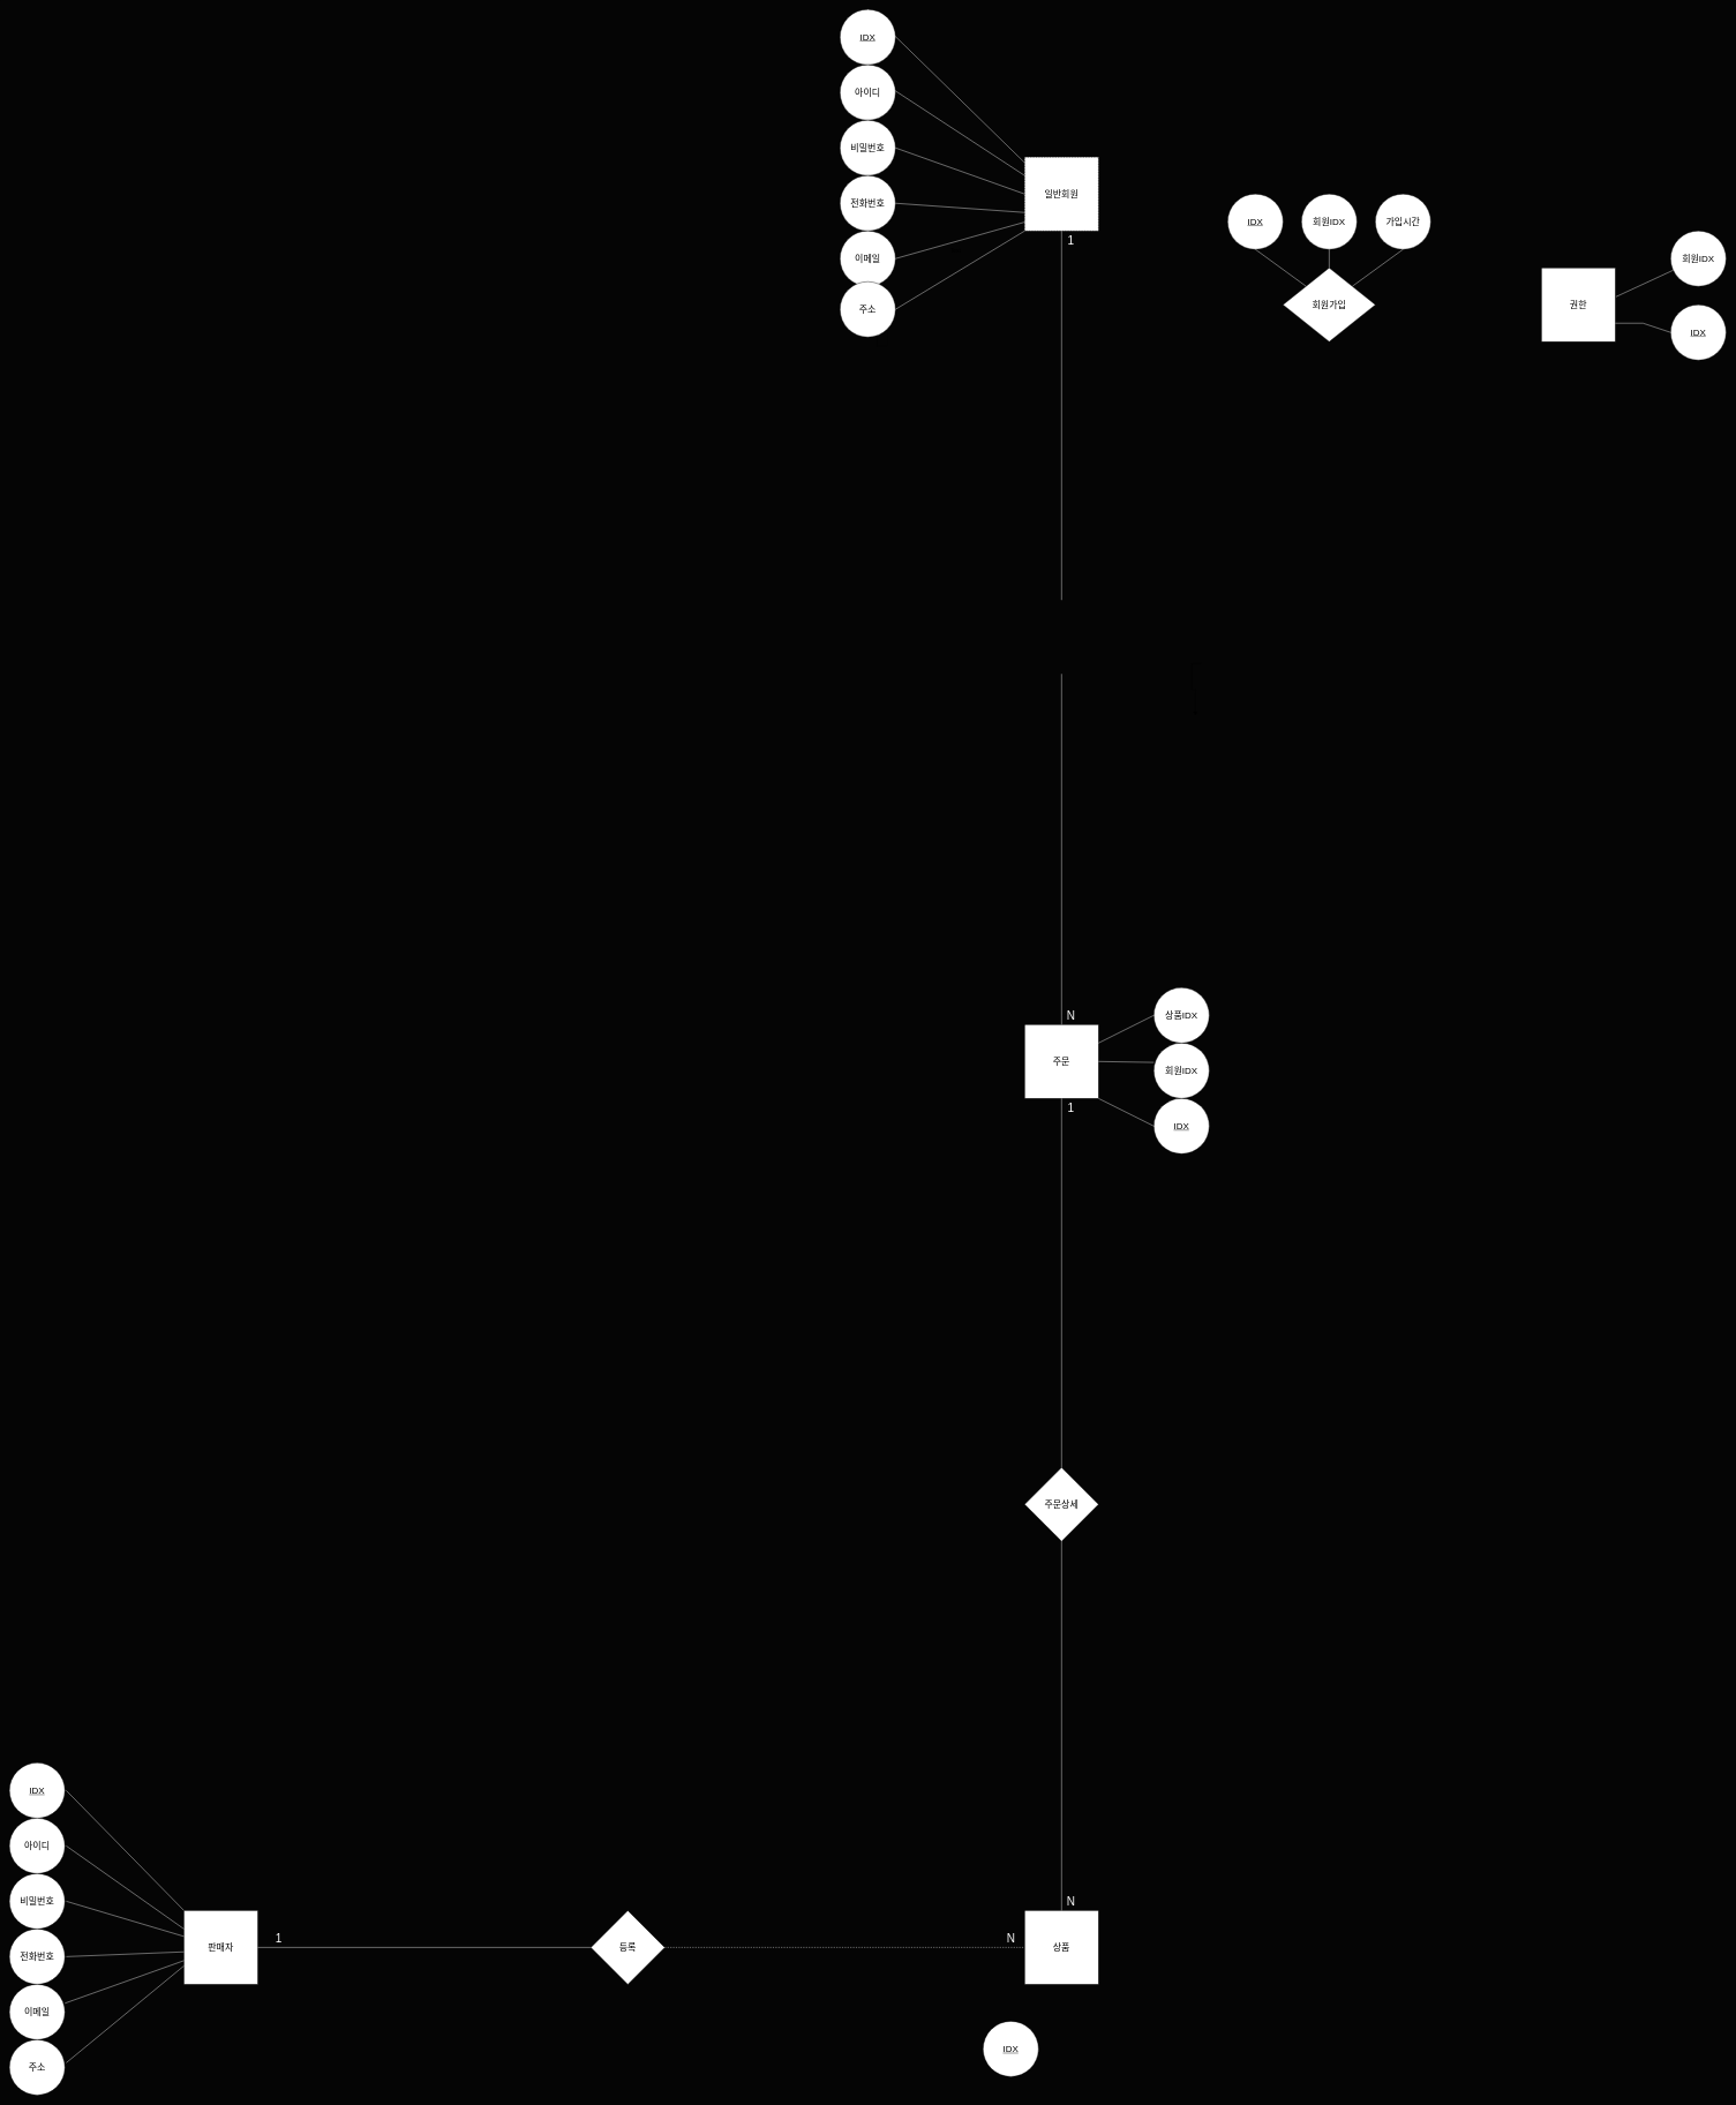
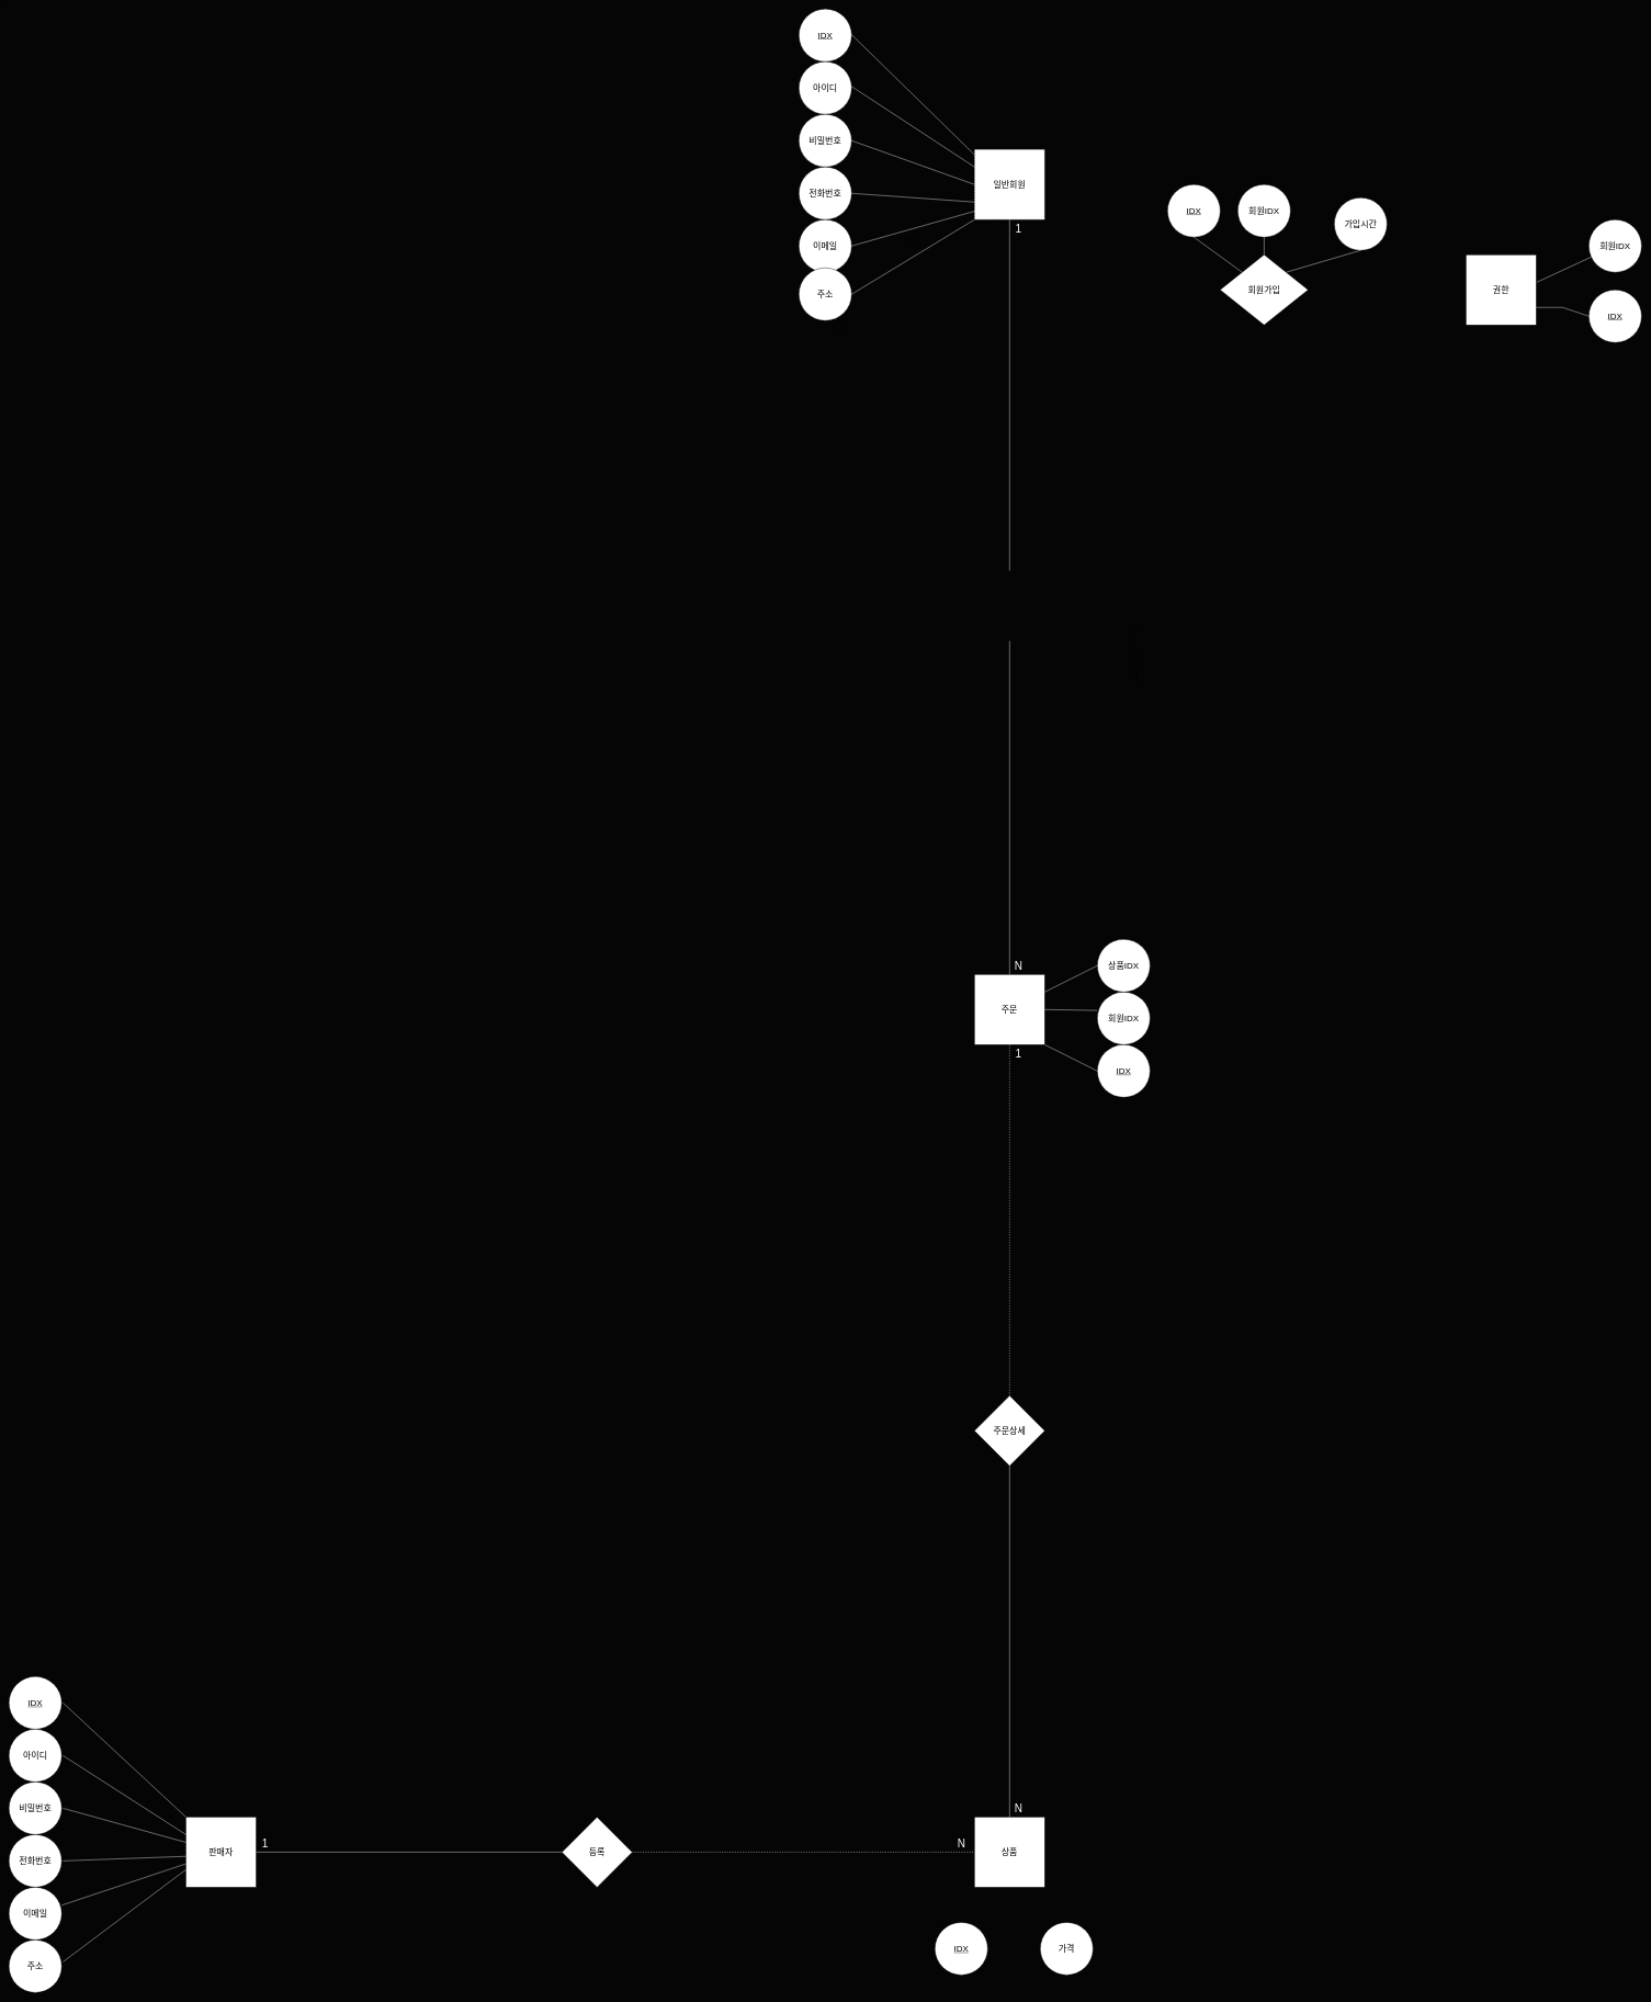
- <mxCell id="29" value="&lt;span style=&quot;font-size: 20px;&quot;&gt;가입시간&lt;br&gt;&lt;/span&gt;" style="ellipse;whiteSpace=wrap;html=1;align=center;" parent="1" vertex="1"><mxGeometry x="2980" y="420" width="120" height="120" as="geometry" /></mxCell>
+ <mxCell id="29" value="&lt;span style=&quot;font-size: 20px;&quot;&gt;가입시간&lt;br&gt;&lt;/span&gt;" style="ellipse;whiteSpace=wrap;html=1;align=center;" parent="1" vertex="1"><mxGeometry x="3040" y="450" width="120" height="120" as="geometry" /></mxCell>
- <mxCell id="64" value="" style="endArrow=none;html=1;rounded=0;exitX=0.5;exitY=1;exitDx=0;exitDy=0;entryX=0.5;entryY=0;entryDx=0;entryDy=0;strokeColor=#FFFFFF;" edge="1" parent="1" source="34" target="63"><mxGeometry relative="1" as="geometry"><mxPoint x="2280" y="2950" as="sourcePoint" /><mxPoint x="2440" y="2950" as="targetPoint" /></mxGeometry></mxCell>
+ <mxCell id="64" value="" style="endArrow=none;html=1;rounded=0;exitX=0.5;exitY=1;exitDx=0;exitDy=0;entryX=0.5;entryY=0;entryDx=0;entryDy=0;strokeColor=#FFFFFF;dashed=1;" edge="1" parent="1" source="34" target="63"><mxGeometry relative="1" as="geometry"><mxPoint x="2280" y="2950" as="sourcePoint" /><mxPoint x="2440" y="2950" as="targetPoint" /></mxGeometry></mxCell>
- <mxCell id="38" value="&lt;span style=&quot;font-size: 20px;&quot;&gt;판매자&lt;/span&gt;" style="whiteSpace=wrap;html=1;align=center;" parent="1" vertex="1"><mxGeometry x="398.08" y="4140" width="160" height="160" as="geometry" /></mxCell>
+ <mxCell id="38" value="&lt;span style=&quot;font-size: 20px;&quot;&gt;판매자&lt;/span&gt;" style="whiteSpace=wrap;html=1;align=center;" parent="1" vertex="1"><mxGeometry x="423.08" y="4140" width="160" height="160" as="geometry" /></mxCell>
+ <mxCell id="23" value="&lt;span style=&quot;font-size: 20px;&quot;&gt;가격&lt;/span&gt;" style="ellipse;whiteSpace=wrap;html=1;align=center;" parent="1" vertex="1"><mxGeometry x="2370" y="4380" width="120" height="120" as="geometry" /></mxCell>
